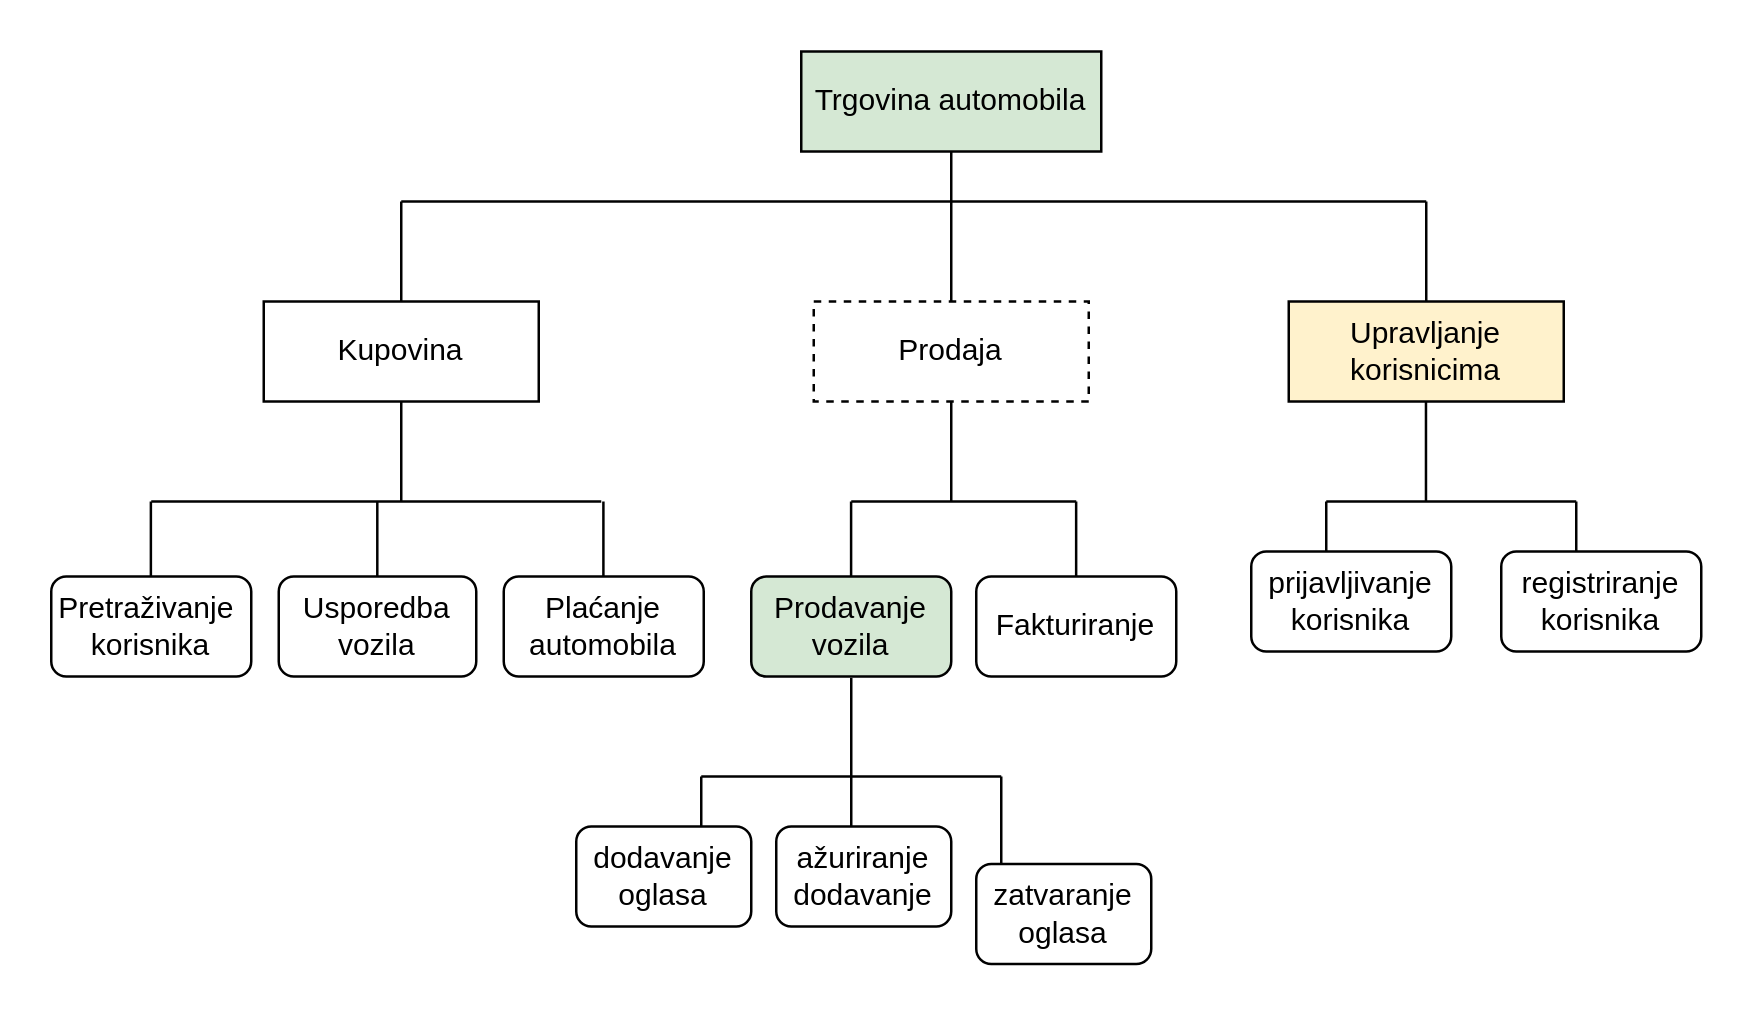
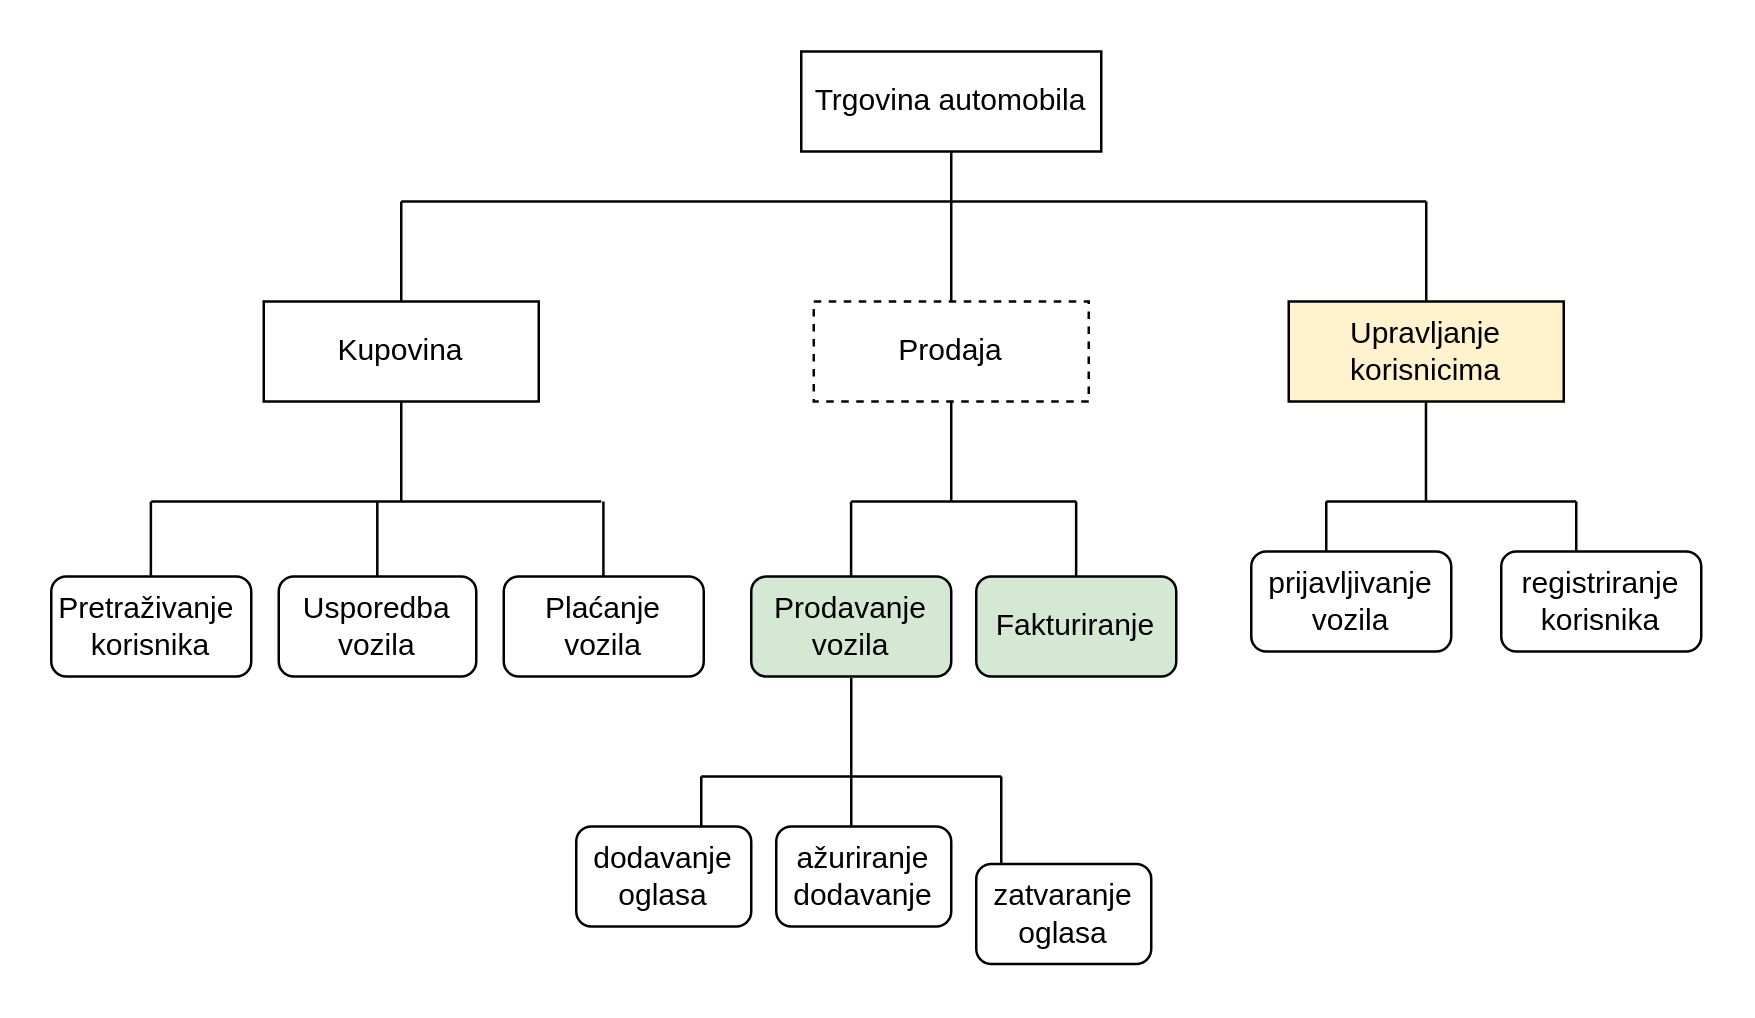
- <mxCell id="2" value="Trgovina automobila" style="rounded=0;whiteSpace=wrap;html=1;fillColor=#d5e8d4;" vertex="1" parent="1"><mxGeometry x="320" y="20" width="120" height="40" as="geometry" /></mxCell>
+ <mxCell id="2" value="Trgovina automobila" style="rounded=0;whiteSpace=wrap;html=1;" vertex="1" parent="1"><mxGeometry x="320" y="20" width="120" height="40" as="geometry" /></mxCell>
- <mxCell id="35" value="prijavljivanje&lt;div&gt;korisnika&lt;/div&gt;" style="rounded=1;whiteSpace=wrap;html=1;" vertex="1" parent="1"><mxGeometry x="500" y="220" width="80" height="40" as="geometry" /></mxCell>
+ <mxCell id="35" value="prijavljivanje&lt;div&gt;vozila&lt;/div&gt;" style="rounded=1;whiteSpace=wrap;html=1;" vertex="1" parent="1"><mxGeometry x="500" y="220" width="80" height="40" as="geometry" /></mxCell>
- <mxCell id="15" value="Plaćanje&lt;div&gt;automobila&lt;/div&gt;" style="rounded=1;whiteSpace=wrap;html=1;" vertex="1" parent="1"><mxGeometry x="201" y="230" width="80" height="40" as="geometry" /></mxCell>
+ <mxCell id="15" value="Plaćanje&lt;div&gt;vozila&lt;/div&gt;" style="rounded=1;whiteSpace=wrap;html=1;" vertex="1" parent="1"><mxGeometry x="201" y="230" width="80" height="40" as="geometry" /></mxCell>
- <mxCell id="22" value="Fakturiranje" style="rounded=1;whiteSpace=wrap;html=1;" vertex="1" parent="1"><mxGeometry x="390" y="230" width="80" height="40" as="geometry" /></mxCell>
+ <mxCell id="22" value="Fakturiranje" style="rounded=1;whiteSpace=wrap;html=1;fillColor=#d5e8d4;" vertex="1" parent="1"><mxGeometry x="390" y="230" width="80" height="40" as="geometry" /></mxCell>
